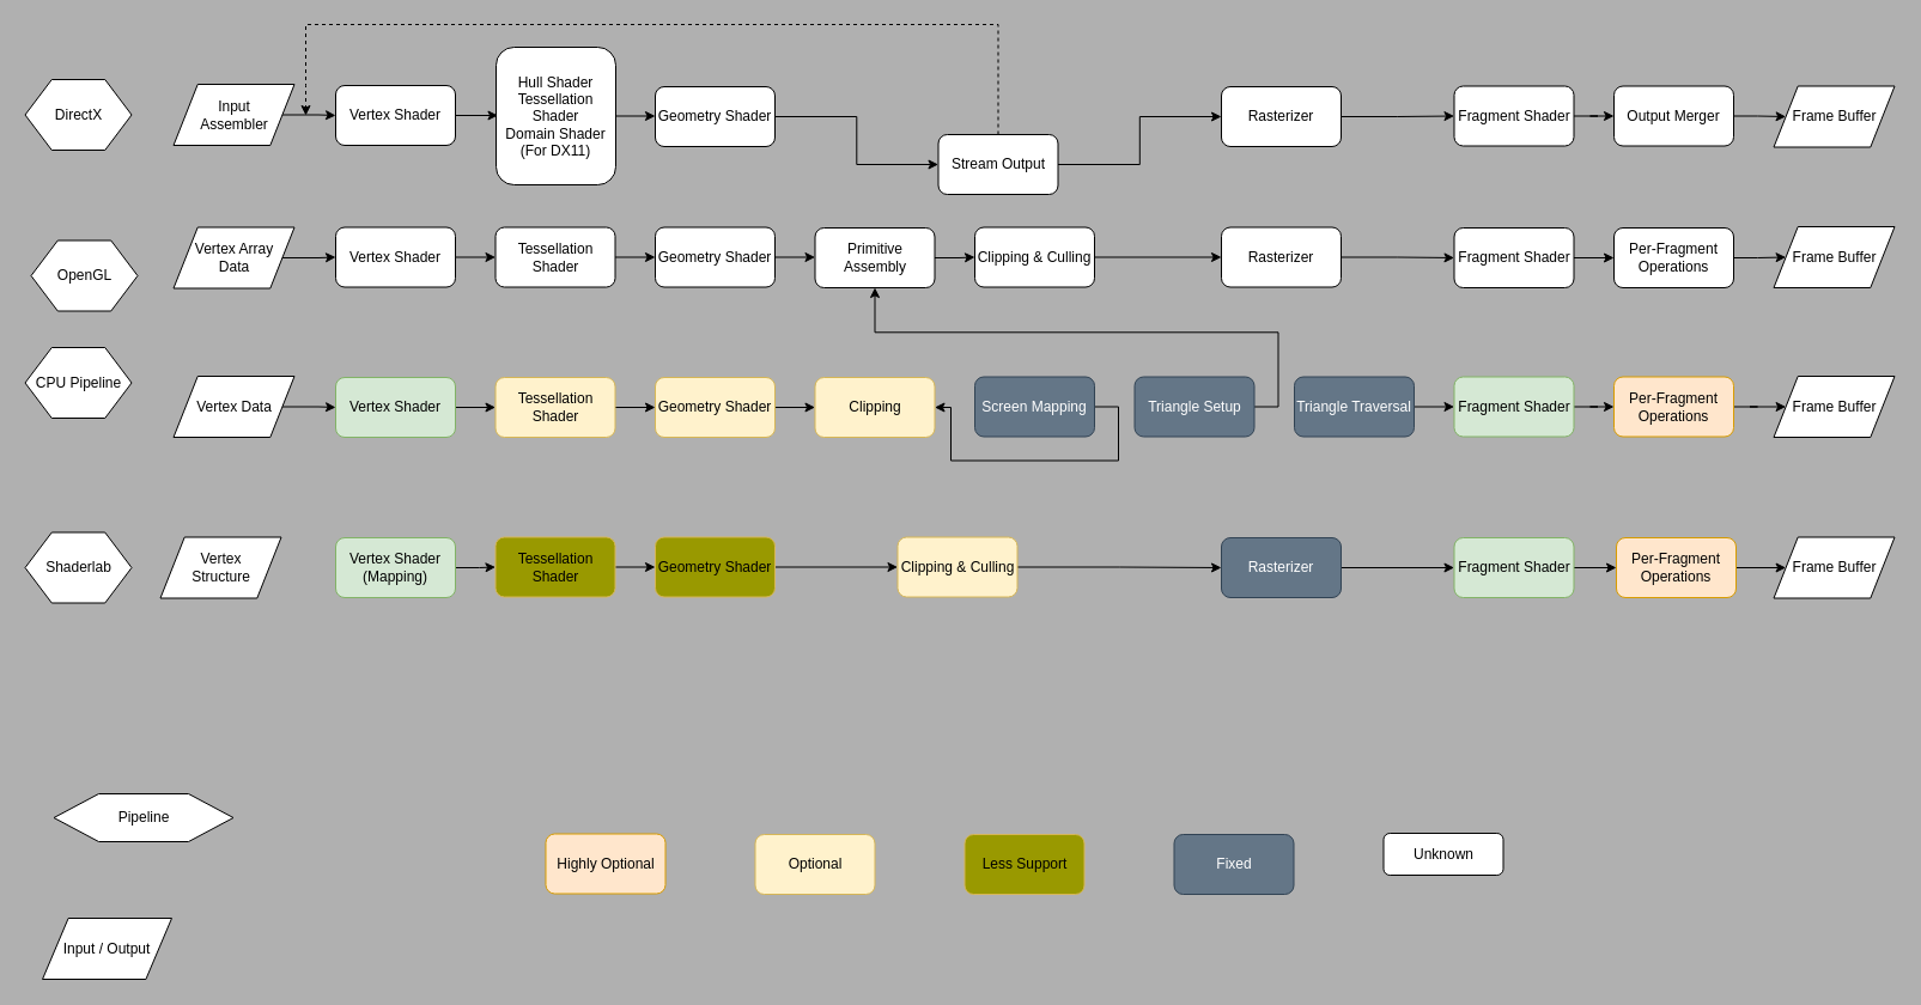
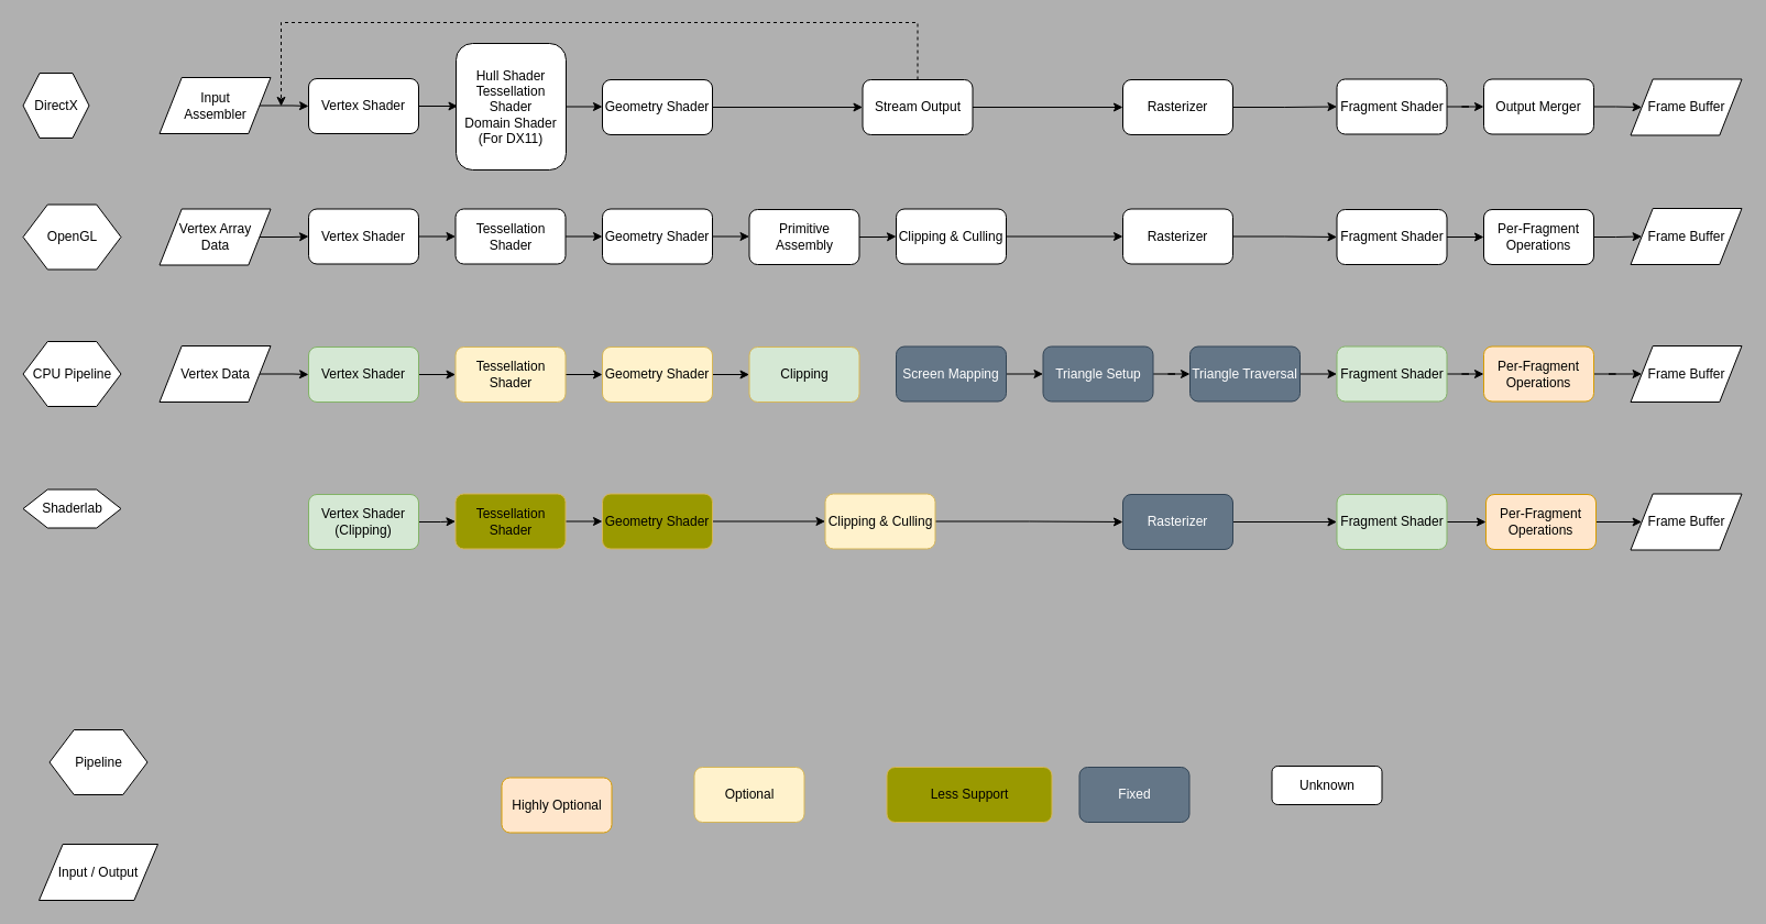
- <mxCell id="71" value="&lt;span&gt;DirectX&lt;/span&gt;" style="shape=hexagon;perimeter=hexagonPerimeter2;whiteSpace=wrap;html=1;rounded=0;comic=0;" vertex="1" parent="1"><mxGeometry x="20.5" y="66" width="89" height="59" as="geometry" /></mxCell>
+ <mxCell id="71" value="&lt;span&gt;DirectX&lt;/span&gt;" style="shape=hexagon;perimeter=hexagonPerimeter2;whiteSpace=wrap;html=1;rounded=0;comic=0;" vertex="1" parent="1"><mxGeometry x="20.5" y="66" width="60" height="59" as="geometry" /></mxCell>
- <mxCell id="78" value="&lt;span&gt;Stream Output&lt;/span&gt;" style="rounded=1;whiteSpace=wrap;html=1;" vertex="1" parent="1"><mxGeometry x="783.5" y="112" width="100" height="50" as="geometry" /></mxCell>
+ <mxCell id="78" value="&lt;span&gt;Stream Output&lt;/span&gt;" style="rounded=1;whiteSpace=wrap;html=1;" vertex="1" parent="1"><mxGeometry x="783.5" y="72" width="100" height="50" as="geometry" /></mxCell>
- <mxCell id="53" value="&lt;span&gt;OpenGL&lt;/span&gt;" style="shape=hexagon;perimeter=hexagonPerimeter2;whiteSpace=wrap;html=1;rounded=0;comic=0;" vertex="1" parent="1"><mxGeometry x="25.5" y="200.5" width="89" height="59" as="geometry" /></mxCell>
+ <mxCell id="53" value="&lt;span&gt;OpenGL&lt;/span&gt;" style="shape=hexagon;perimeter=hexagonPerimeter2;whiteSpace=wrap;html=1;rounded=0;comic=0;" vertex="1" parent="1"><mxGeometry x="20.5" y="185.5" width="89" height="59" as="geometry" /></mxCell>
- <mxCell id="11" style="edgeStyle=orthogonalEdgeStyle;rounded=0;orthogonalLoop=1;jettySize=auto;html=1;exitX=1;exitY=0.5;exitDx=0;exitDy=0;" edge="1" parent="1" source="12" target="57"><mxGeometry relative="1" as="geometry" /></mxCell>
+ <mxCell id="11" style="edgeStyle=orthogonalEdgeStyle;rounded=0;orthogonalLoop=1;jettySize=auto;html=1;exitX=1;exitY=0.5;exitDx=0;exitDy=0;" edge="1" parent="1" source="12" target="14"><mxGeometry relative="1" as="geometry" /></mxCell>
- <mxCell id="20" value="&lt;span&gt;CPU Pipeline&lt;/span&gt;" style="shape=hexagon;perimeter=hexagonPerimeter2;whiteSpace=wrap;html=1;rounded=0;comic=0;" vertex="1" parent="1"><mxGeometry x="20.5" y="290" width="89" height="59" as="geometry" /></mxCell>
+ <mxCell id="20" value="&lt;span&gt;CPU Pipeline&lt;/span&gt;" style="shape=hexagon;perimeter=hexagonPerimeter2;whiteSpace=wrap;html=1;rounded=0;comic=0;" vertex="1" parent="1"><mxGeometry x="20.5" y="310" width="89" height="59" as="geometry" /></mxCell>
- <mxCell id="8" value="Clipping" style="rounded=1;whiteSpace=wrap;html=1;fillColor=#fff2cc;strokeColor=#d6b656;" vertex="1" parent="1"><mxGeometry x="680.5" y="315" width="100" height="50" as="geometry" /></mxCell>
+ <mxCell id="8" value="Clipping" style="rounded=1;whiteSpace=wrap;html=1;fillColor=#d5e8d4;strokeColor=#d6b656;" vertex="1" parent="1"><mxGeometry x="680.5" y="315" width="100" height="50" as="geometry" /></mxCell>
- <mxCell id="9" style="edgeStyle=orthogonalEdgeStyle;rounded=0;orthogonalLoop=1;jettySize=auto;html=1;exitX=1;exitY=0.5;exitDx=0;exitDy=0;" edge="1" parent="1" source="10" target="8"><mxGeometry relative="1" as="geometry" /></mxCell>
+ <mxCell id="9" style="edgeStyle=orthogonalEdgeStyle;rounded=0;orthogonalLoop=1;jettySize=auto;html=1;exitX=1;exitY=0.5;exitDx=0;exitDy=0;entryX=0;entryY=0.5;entryDx=0;entryDy=0;" edge="1" parent="1" source="10" target="12"><mxGeometry relative="1" as="geometry" /></mxCell>
- <mxCell id="32" value="&lt;span&gt;Shaderlab&lt;/span&gt;" style="shape=hexagon;perimeter=hexagonPerimeter2;whiteSpace=wrap;html=1;rounded=0;comic=0;" vertex="1" parent="1"><mxGeometry x="20.5" y="444.5" width="89" height="59" as="geometry" /></mxCell>
+ <mxCell id="32" value="&lt;span&gt;Shaderlab&lt;/span&gt;" style="shape=hexagon;perimeter=hexagonPerimeter2;whiteSpace=wrap;html=1;rounded=0;comic=0;" vertex="1" parent="1"><mxGeometry x="20.5" y="444.5" width="89" height="35" as="geometry" /></mxCell>
- <mxCell id="33" value="Vertex&lt;br&gt;Structure" style="shape=parallelogram;perimeter=parallelogramPerimeter;whiteSpace=wrap;html=1;" vertex="1" parent="1"><mxGeometry x="133.5" y="448.5" width="101" height="51" as="geometry" /></mxCell>
- <mxCell id="24" value="Vertex Shader&lt;br&gt;(Mapping)&lt;br&gt;" style="rounded=1;whiteSpace=wrap;html=1;fillColor=#d5e8d4;strokeColor=#82b366;" vertex="1" parent="1"><mxGeometry x="280" y="449" width="100" height="50" as="geometry" /></mxCell>
+ <mxCell id="24" value="Vertex Shader&lt;br&gt;(Clipping)&lt;br&gt;" style="rounded=1;whiteSpace=wrap;html=1;fillColor=#d5e8d4;strokeColor=#82b366;" vertex="1" parent="1"><mxGeometry x="280" y="449" width="100" height="50" as="geometry" /></mxCell>
- <mxCell id="80" value="&lt;span&gt;Pipeline&lt;/span&gt;" style="shape=hexagon;perimeter=hexagonPerimeter2;whiteSpace=wrap;html=1;rounded=0;comic=0;" vertex="1" parent="1"><mxGeometry x="44.5" y="663" width="150" height="40" as="geometry" /></mxCell>
+ <mxCell id="80" value="&lt;span&gt;Pipeline&lt;/span&gt;" style="shape=hexagon;perimeter=hexagonPerimeter2;whiteSpace=wrap;html=1;rounded=0;comic=0;" vertex="1" parent="1"><mxGeometry x="44.5" y="663" width="89" height="59" as="geometry" /></mxCell>
- <mxCell id="82" value="Highly Optional&lt;br&gt;" style="rounded=1;whiteSpace=wrap;html=1;fillColor=#ffe6cc;strokeColor=#d79b00;" vertex="1" parent="1"><mxGeometry x="455.5" y="696.5" width="100" height="50" as="geometry" /></mxCell>
+ <mxCell id="82" value="Highly Optional&lt;br&gt;" style="rounded=1;whiteSpace=wrap;html=1;fillColor=#ffe6cc;strokeColor=#d79b00;" vertex="1" parent="1"><mxGeometry x="455.5" y="706.5" width="100" height="50" as="geometry" /></mxCell>
- <mxCell id="79" value="Less Support" style="rounded=1;whiteSpace=wrap;html=1;fillColor=#999900;strokeColor=#d6b656;" vertex="1" parent="1"><mxGeometry x="805.5" y="697" width="100" height="50" as="geometry" /></mxCell>
+ <mxCell id="79" value="Less Support" style="rounded=1;whiteSpace=wrap;html=1;fillColor=#999900;strokeColor=#d6b656;" vertex="1" parent="1"><mxGeometry x="805.5" y="697" width="150" height="50" as="geometry" /></mxCell>
